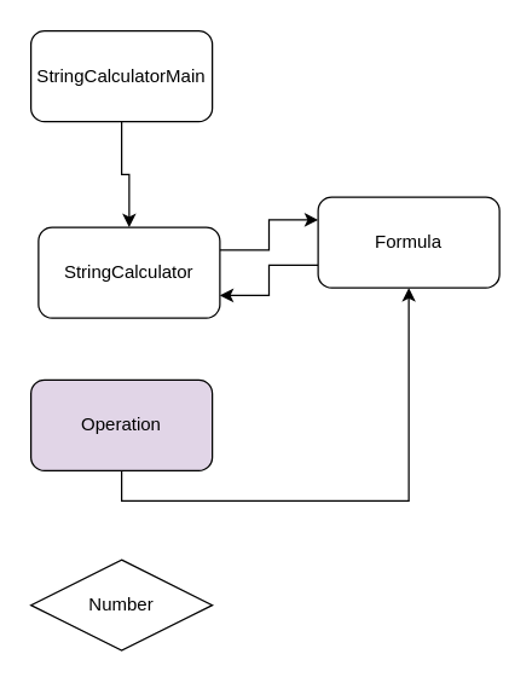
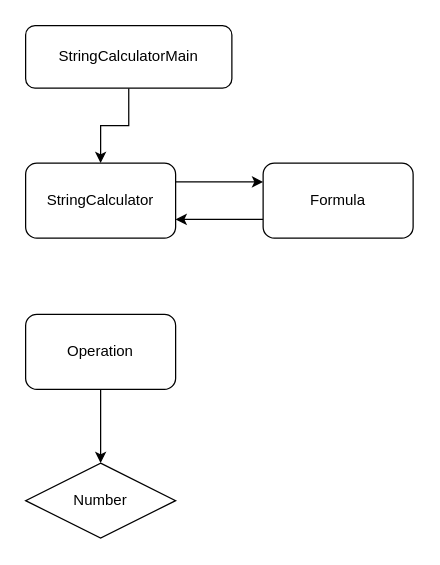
- <mxCell id="5" value="StringCalculatorMain" style="rounded=1;whiteSpace=wrap;html=1;" vertex="1" parent="1"><mxGeometry x="20" y="20" width="120" height="60" as="geometry" /></mxCell>
+ <mxCell id="5" value="StringCalculatorMain" style="rounded=1;whiteSpace=wrap;html=1;" vertex="1" parent="1"><mxGeometry x="20" y="20" width="165" height="50" as="geometry" /></mxCell>
- <mxCell id="3" value="StringCalculator" style="rounded=1;whiteSpace=wrap;html=1;" vertex="1" parent="1"><mxGeometry x="25" y="150" width="120" height="60" as="geometry" /></mxCell>
+ <mxCell id="3" value="StringCalculator" style="rounded=1;whiteSpace=wrap;html=1;" vertex="1" parent="1"><mxGeometry x="20" y="130" width="120" height="60" as="geometry" /></mxCell>
- <mxCell id="7" value="Operation" style="rounded=1;whiteSpace=wrap;html=1;fillColor=#e1d5e7;" vertex="1" parent="1"><mxGeometry x="20" y="251" width="120" height="60" as="geometry" /></mxCell>
+ <mxCell id="7" value="Operation" style="rounded=1;whiteSpace=wrap;html=1;" vertex="1" parent="1"><mxGeometry x="20" y="251" width="120" height="60" as="geometry" /></mxCell>
- <mxCell id="6" style="edgeStyle=orthogonalEdgeStyle;rounded=0;orthogonalLoop=1;jettySize=auto;html=1;exitX=0.5;exitY=1;exitDx=0;exitDy=0;" edge="1" parent="1" source="7" target="9"><mxGeometry relative="1" as="geometry" /></mxCell>
+ <mxCell id="6" style="edgeStyle=orthogonalEdgeStyle;rounded=0;orthogonalLoop=1;jettySize=auto;html=1;exitX=0.5;exitY=1;exitDx=0;exitDy=0;" edge="1" parent="1" source="7" target="10"><mxGeometry relative="1" as="geometry" /></mxCell>
